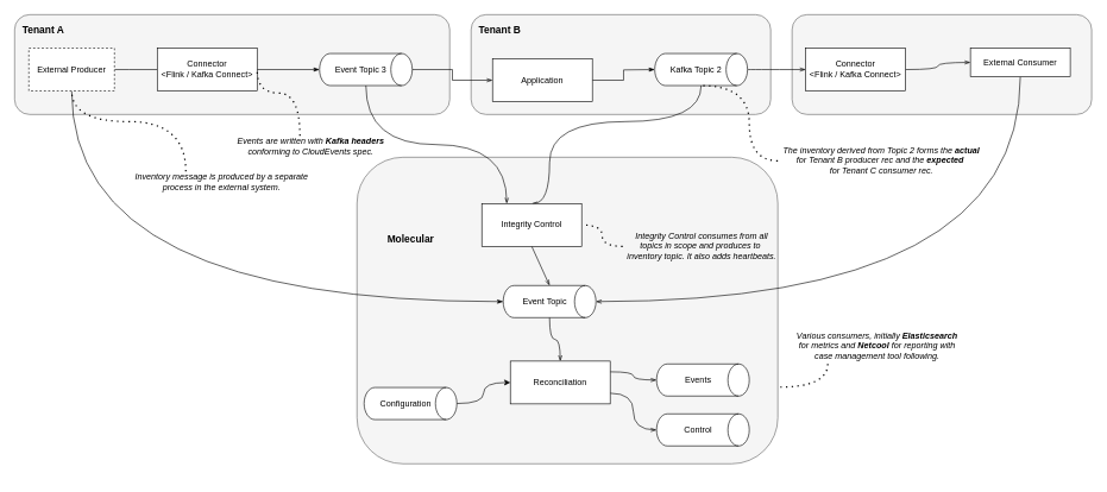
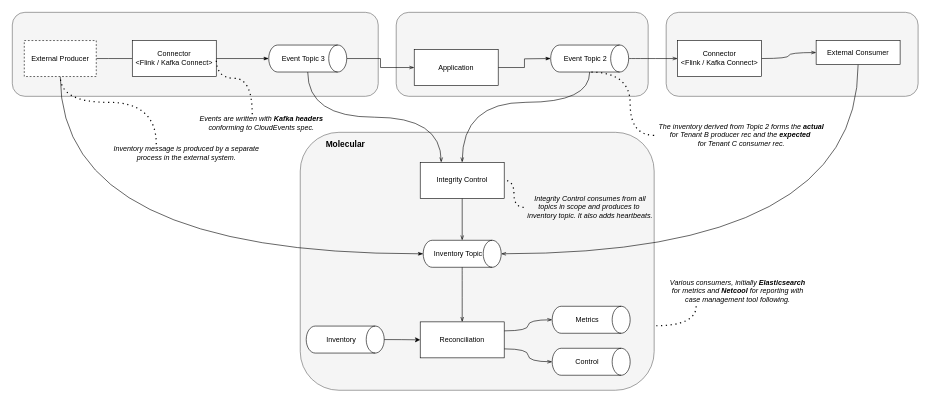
- <mxCell id="34" value="&lt;b&gt;&lt;font style=&quot;font-size: 14px&quot;&gt;Tenant A&lt;/font&gt;&lt;/b&gt;" style="text;html=1;align=center;verticalAlign=middle;resizable=0;points=[];autosize=1;" parent="1" vertex="1"><mxGeometry x="25" y="32" width="70" height="20" as="geometry" /></mxCell>
- <mxCell id="35" value="&lt;b&gt;&lt;font style=&quot;font-size: 14px&quot;&gt;Tenant B&lt;/font&gt;&lt;/b&gt;" style="text;html=1;align=center;verticalAlign=middle;resizable=0;points=[];autosize=1;" parent="1" vertex="1"><mxGeometry x="665" y="32" width="70" height="20" as="geometry" /></mxCell>
- <mxCell id="21" value="Kafka Topic 2" style="text;html=1;align=center;verticalAlign=middle;resizable=0;points=[];autosize=1;" parent="1" vertex="1"><mxGeometry x="930" y="87" width="90" height="20" as="geometry" /></mxCell>
+ <mxCell id="21" value="Event Topic 2" style="text;html=1;align=center;verticalAlign=middle;resizable=0;points=[];autosize=1;" parent="1" vertex="1"><mxGeometry x="930" y="87" width="90" height="20" as="geometry" /></mxCell>
- <mxCell id="26" value="Integrity Control" style="rounded=0;whiteSpace=wrap;html=1;" parent="1" vertex="1"><mxGeometry x="675" y="285" width="140" height="60" as="geometry" /></mxCell>
+ <mxCell id="26" value="Integrity Control" style="rounded=0;whiteSpace=wrap;html=1;" parent="1" vertex="1"><mxGeometry x="700" y="270" width="140" height="60" as="geometry" /></mxCell>
- <mxCell id="33" value="&lt;font style=&quot;font-size: 14px&quot;&gt;&lt;b&gt;Molecular&lt;/b&gt;&lt;/font&gt;" style="text;html=1;align=center;verticalAlign=middle;resizable=0;points=[];autosize=1;" parent="1" vertex="1"><mxGeometry x="535" y="325" width="80" height="20" as="geometry" /></mxCell>
+ <mxCell id="33" value="&lt;font style=&quot;font-size: 14px&quot;&gt;&lt;b&gt;Molecular&lt;/b&gt;&lt;/font&gt;" style="text;html=1;align=center;verticalAlign=middle;resizable=0;points=[];autosize=1;" parent="1" vertex="1"><mxGeometry x="535" y="230" width="80" height="20" as="geometry" /></mxCell>
- <mxCell id="24" value="Event Topic" style="text;html=1;align=center;verticalAlign=middle;resizable=0;points=[];autosize=1;" parent="22" vertex="1"><mxGeometry x="7.5" y="12.5" width="100" height="20" as="geometry" /></mxCell>
+ <mxCell id="24" value="Inventory Topic" style="text;html=1;align=center;verticalAlign=middle;resizable=0;points=[];autosize=1;" parent="22" vertex="1"><mxGeometry x="7.5" y="12.5" width="100" height="20" as="geometry" /></mxCell>
- <mxCell id="45" value="Events" style="text;html=1;align=center;verticalAlign=middle;resizable=0;points=[];autosize=1;" parent="43" vertex="1"><mxGeometry x="32.5" y="12.5" width="50" height="20" as="geometry" /></mxCell>
+ <mxCell id="45" value="Metrics" style="text;html=1;align=center;verticalAlign=middle;resizable=0;points=[];autosize=1;" parent="43" vertex="1"><mxGeometry x="32.5" y="12.5" width="50" height="20" as="geometry" /></mxCell>
- <mxCell id="38" value="Reconciliation" style="rounded=0;whiteSpace=wrap;html=1;" parent="1" vertex="1"><mxGeometry x="715" y="506" width="140" height="60" as="geometry" /></mxCell>
+ <mxCell id="38" value="Reconciliation" style="rounded=0;whiteSpace=wrap;html=1;" parent="1" vertex="1"><mxGeometry x="700" y="536" width="140" height="60" as="geometry" /></mxCell>
- <mxCell id="55" value="Configuration" style="text;html=1;align=center;verticalAlign=middle;resizable=0;points=[];autosize=1;" vertex="1" parent="53"><mxGeometry x="12.5" y="12.5" width="90" height="20" as="geometry" /></mxCell>
+ <mxCell id="55" value="Inventory" style="text;html=1;align=center;verticalAlign=middle;resizable=0;points=[];autosize=1;" vertex="1" parent="53"><mxGeometry x="12.5" y="12.5" width="90" height="20" as="geometry" /></mxCell>
